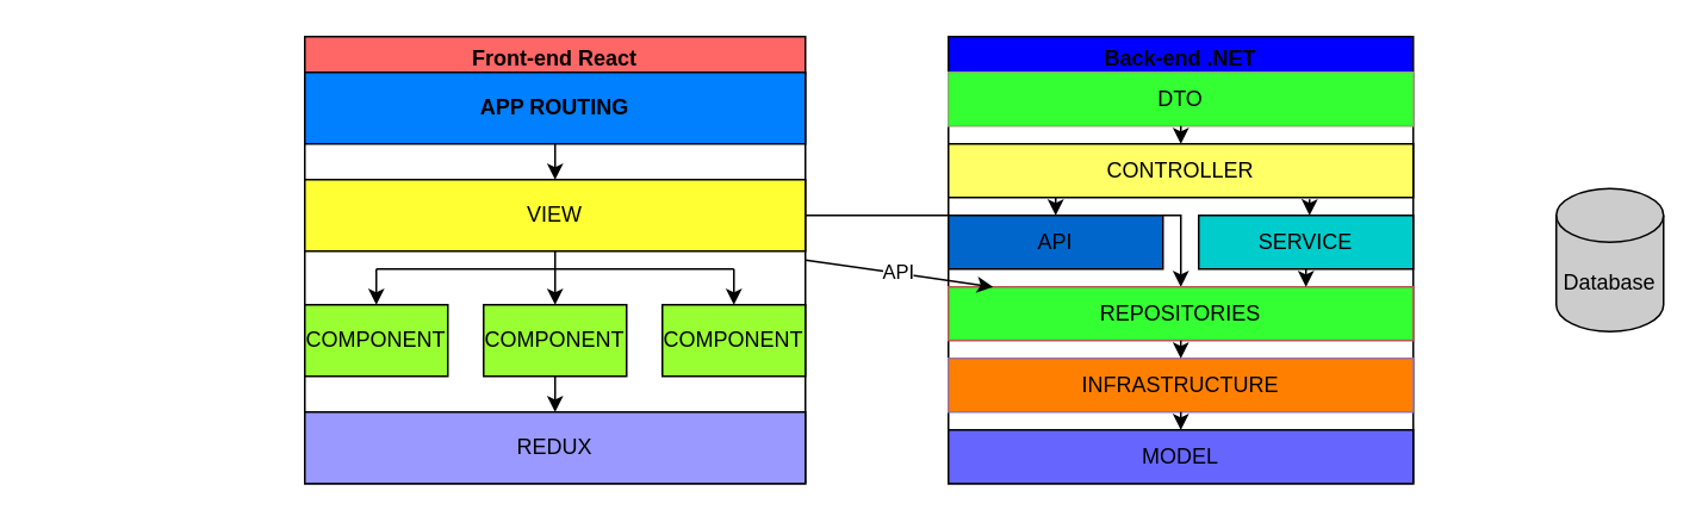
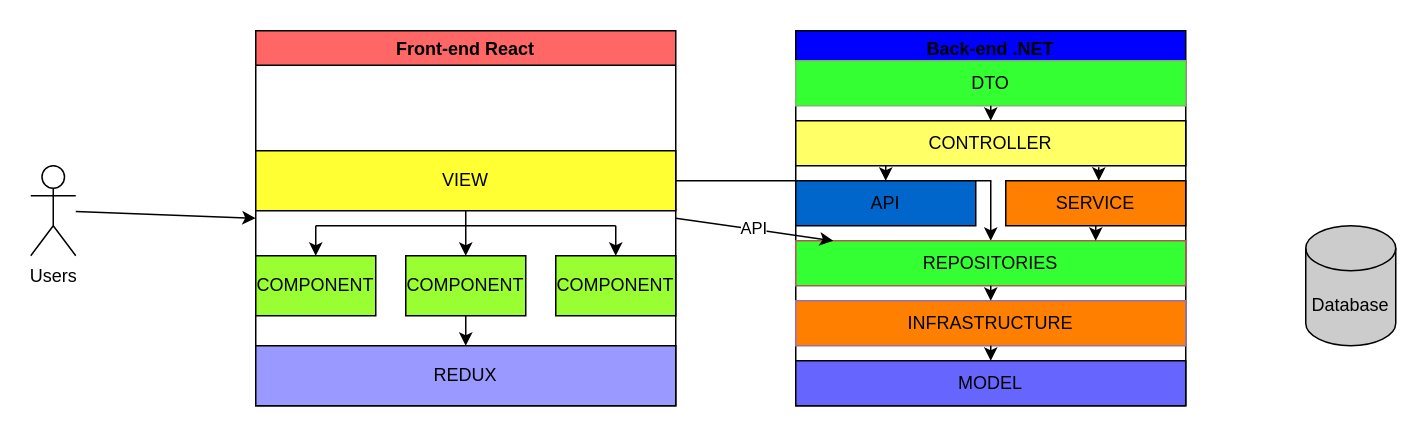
- <mxCell id="5" value="&lt;b&gt;APP ROUTING&lt;/b&gt;" style="rounded=0;whiteSpace=wrap;html=1;fillColor=#007FFF;" parent="4" vertex="1"><mxGeometry y="20" width="280" height="40" as="geometry" /></mxCell>
- <mxCell id="8" value="" style="endArrow=classic;html=1;rounded=0;exitX=0.5;exitY=1;exitDx=0;exitDy=0;" parent="4" source="5" target="7" edge="1"><mxGeometry width="50" height="50" relative="1" as="geometry"><mxPoint x="280" y="180" as="sourcePoint" /><mxPoint x="330" y="130" as="targetPoint" /></mxGeometry></mxCell>
- <mxCell id="24" value="SERVICE" style="rounded=0;whiteSpace=wrap;html=1;strokeColor=#000000;fillColor=#00CCCC;" vertex="1" parent="19"><mxGeometry x="140" y="100" width="120" height="30" as="geometry" /></mxCell>
+ <mxCell id="24" value="SERVICE" style="rounded=0;whiteSpace=wrap;html=1;strokeColor=#000000;fillColor=#ff8000;" vertex="1" parent="19"><mxGeometry x="140" y="100" width="120" height="30" as="geometry" /></mxCell>
+ <mxCell id="2" value="Users" style="shape=umlActor;verticalLabelPosition=bottom;verticalAlign=top;html=1;outlineConnect=0;" parent="1" vertex="1"><mxGeometry x="20" y="110" width="30" height="60" as="geometry" /></mxCell>
+ <mxCell id="3" value="" style="endArrow=classic;html=1;rounded=0;entryX=0;entryY=0.5;entryDx=0;entryDy=0;" parent="1" source="2" target="4" edge="1"><mxGeometry width="50" height="50" relative="1" as="geometry"><mxPoint x="310" y="430" as="sourcePoint" /><mxPoint x="160" y="140" as="targetPoint" /></mxGeometry></mxCell>
- <mxCell id="32" value="Database" style="shape=cylinder3;whiteSpace=wrap;html=1;boundedLbl=1;backgroundOutline=1;size=15;strokeColor=#000000;fillColor=#CCCCCC;" parent="1" vertex="1"><mxGeometry x="870" y="105" width="60" height="80" as="geometry" /></mxCell>
+ <mxCell id="32" value="Database" style="shape=cylinder3;whiteSpace=wrap;html=1;boundedLbl=1;backgroundOutline=1;size=15;strokeColor=#000000;fillColor=#CCCCCC;" parent="1" vertex="1"><mxGeometry x="870" y="150" width="60" height="80" as="geometry" /></mxCell>
